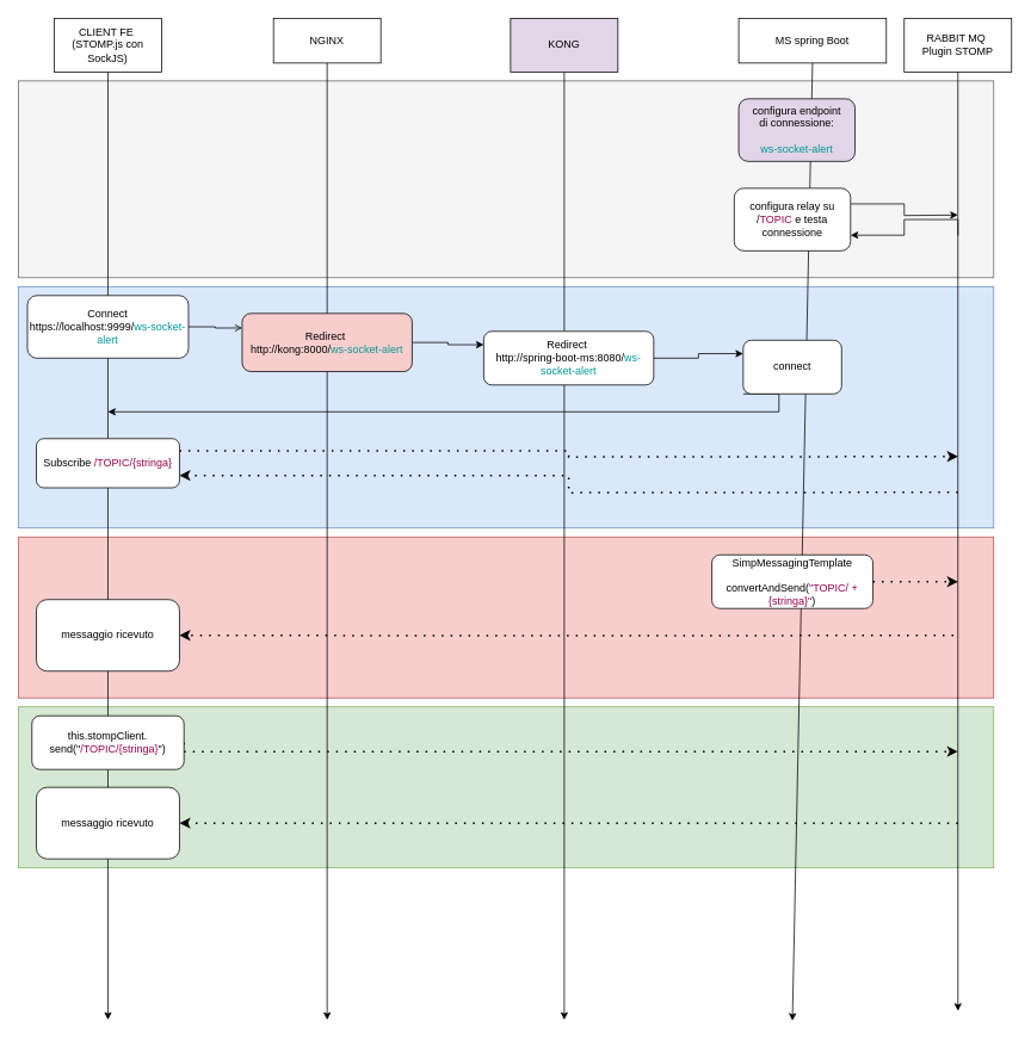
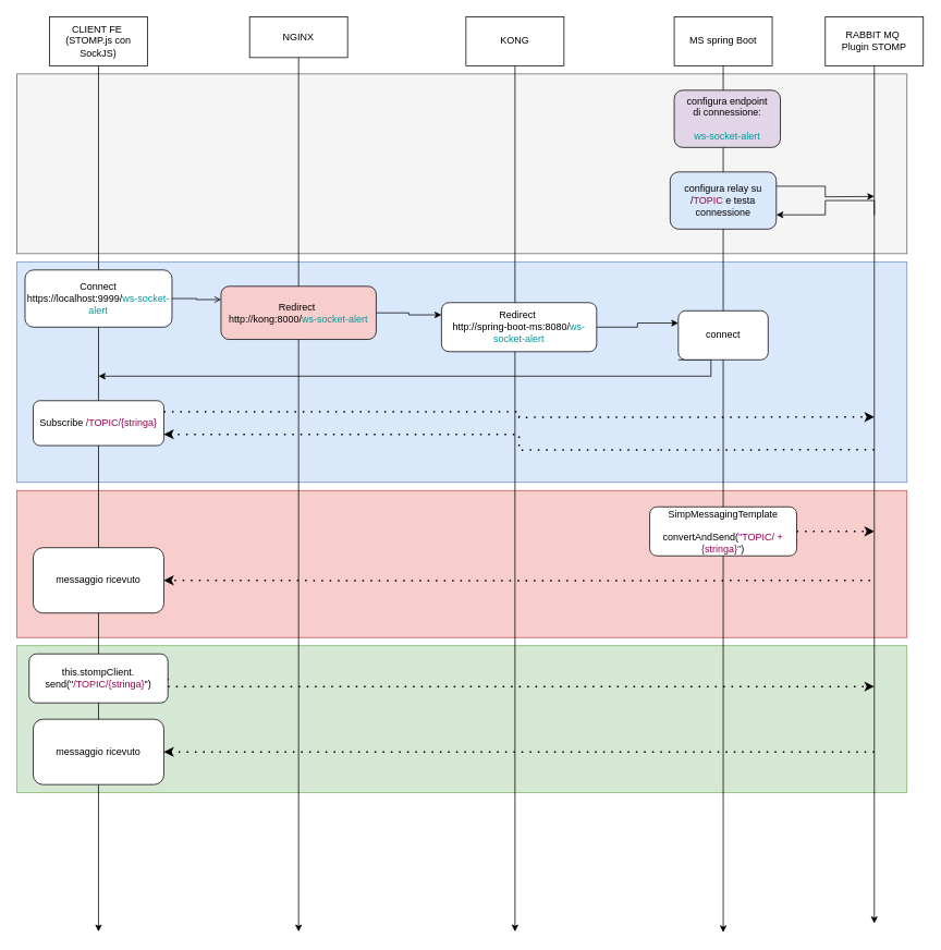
- <mxCell id="18" value="MS spring Boot" style="rounded=0;whiteSpace=wrap;html=1;" parent="1" vertex="1"><mxGeometry x="825" y="20" width="165" height="50" as="geometry" /></mxCell>
+ <mxCell id="18" value="MS spring Boot" style="rounded=0;whiteSpace=wrap;html=1;" parent="1" vertex="1"><mxGeometry x="825" y="20" width="120" height="60" as="geometry" /></mxCell>
- <mxCell id="15" value="KONG" style="rounded=0;whiteSpace=wrap;html=1;fillColor=#e1d5e7;" parent="1" vertex="1"><mxGeometry x="570" y="20" width="120" height="60" as="geometry" /></mxCell>
+ <mxCell id="15" value="KONG" style="rounded=0;whiteSpace=wrap;html=1;" parent="1" vertex="1"><mxGeometry x="570" y="20" width="120" height="60" as="geometry" /></mxCell>
- <mxCell id="33" value="configura relay su /&lt;span style=&quot;color: rgb(153 , 0 , 77)&quot;&gt;TOPIC&amp;nbsp;&lt;/span&gt;e testa connessione" style="rounded=1;whiteSpace=wrap;html=1;" parent="1" vertex="1"><mxGeometry x="820" y="210" width="130" height="70" as="geometry" /></mxCell>
+ <mxCell id="33" value="configura relay su /&lt;span style=&quot;color: rgb(153 , 0 , 77)&quot;&gt;TOPIC&amp;nbsp;&lt;/span&gt;e testa connessione" style="rounded=1;whiteSpace=wrap;html=1;fillColor=#dae8fc;" parent="1" vertex="1"><mxGeometry x="820" y="210" width="130" height="70" as="geometry" /></mxCell>
